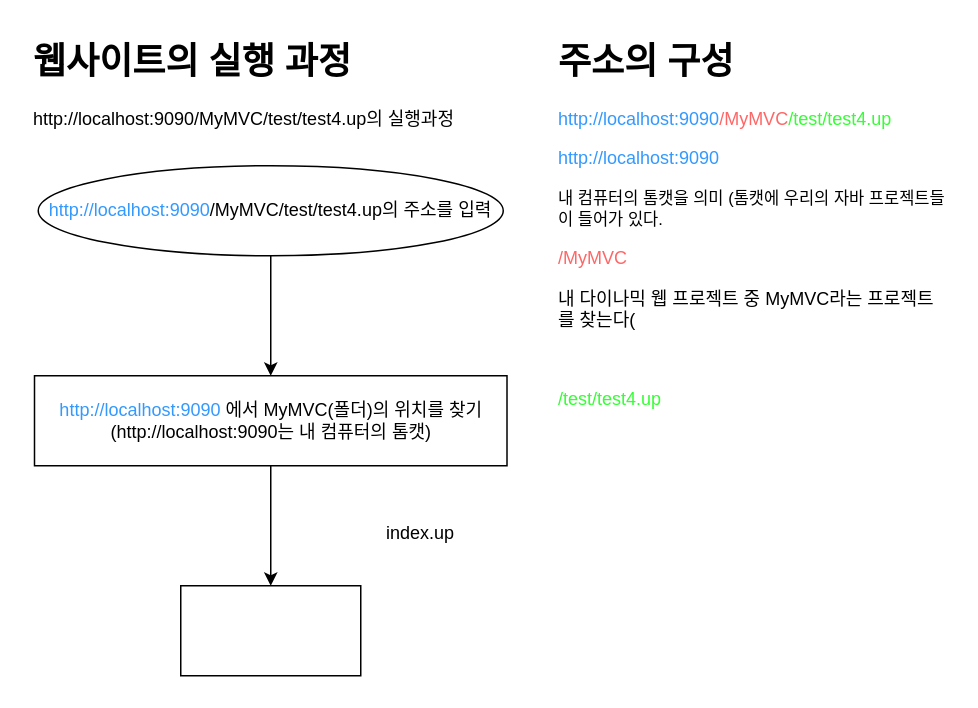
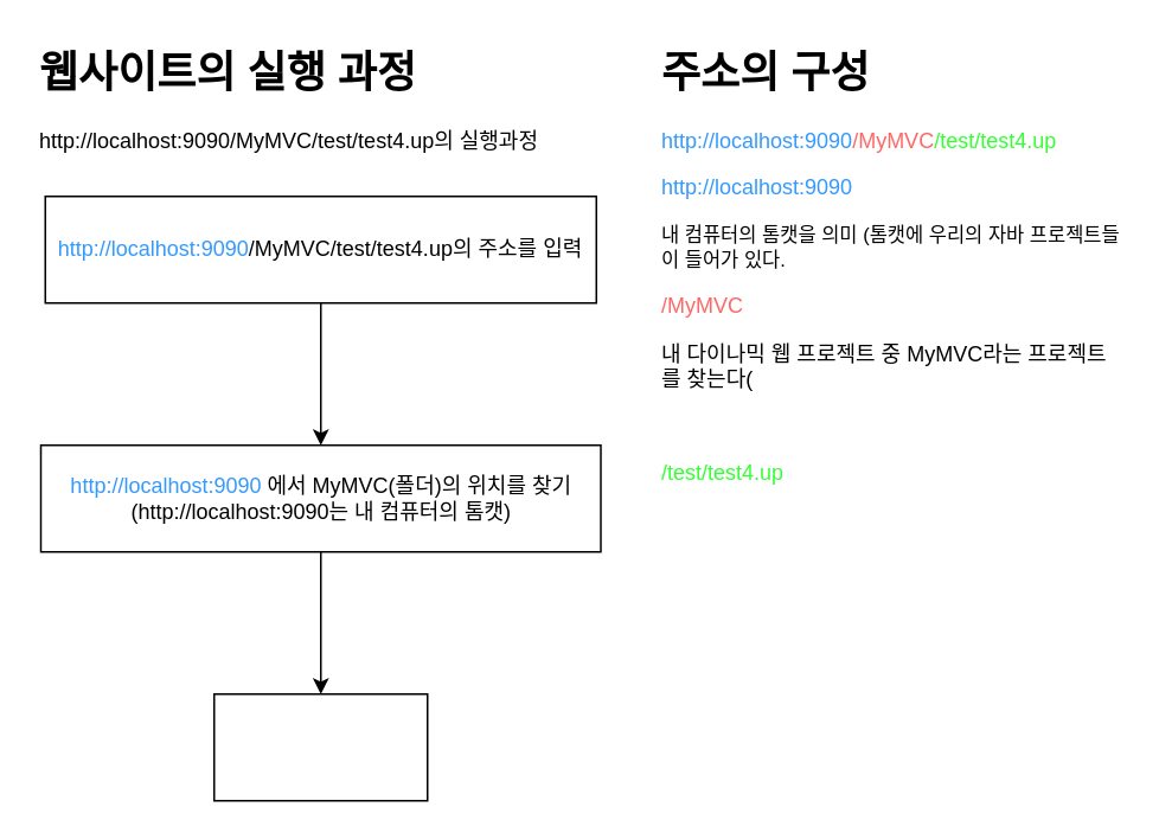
- <mxCell id="4" value="&lt;span style=&quot;text-align: left;&quot;&gt;&lt;font color=&quot;#3399ff&quot;&gt;http://localhost:9090&lt;/font&gt;/MyMVC&lt;/span&gt;&lt;span style=&quot;text-align: left;&quot;&gt;/test/test4.up&lt;/span&gt;&lt;span style=&quot;text-align: left;&quot;&gt;의 주소를 입력&lt;/span&gt;" style="ellipse;whiteSpace=wrap;html=1;" vertex="1" parent="1"><mxGeometry x="25" y="110" width="310" height="60" as="geometry" /></mxCell>
+ <mxCell id="4" value="&lt;span style=&quot;text-align: left;&quot;&gt;&lt;font color=&quot;#3399ff&quot;&gt;http://localhost:9090&lt;/font&gt;/MyMVC&lt;/span&gt;&lt;span style=&quot;text-align: left;&quot;&gt;/test/test4.up&lt;/span&gt;&lt;span style=&quot;text-align: left;&quot;&gt;의 주소를 입력&lt;/span&gt;" style="rounded=0;whiteSpace=wrap;html=1;" vertex="1" parent="1"><mxGeometry x="25" y="110" width="310" height="60" as="geometry" /></mxCell>
- <mxCell id="8" value="&lt;span style=&quot;text-align: left;&quot;&gt;index.up&lt;/span&gt;" style="text;html=1;align=center;verticalAlign=middle;whiteSpace=wrap;rounded=0;" vertex="1" parent="1"><mxGeometry x="250" y="340" width="60" height="30" as="geometry" /></mxCell>
